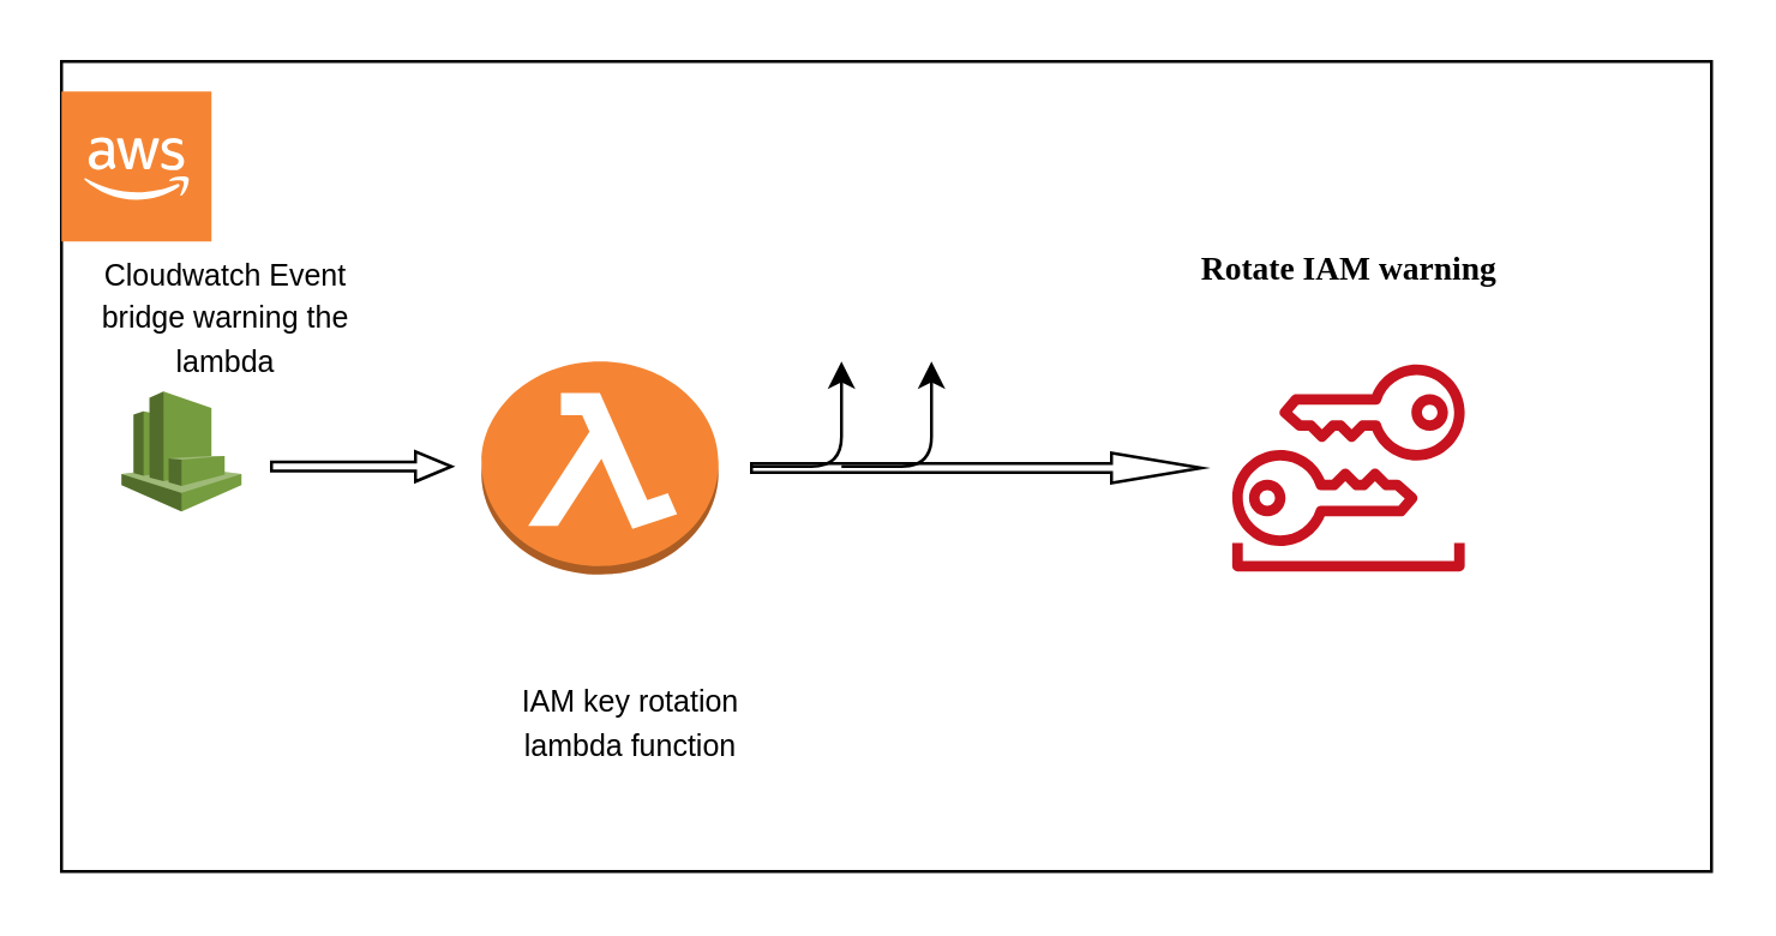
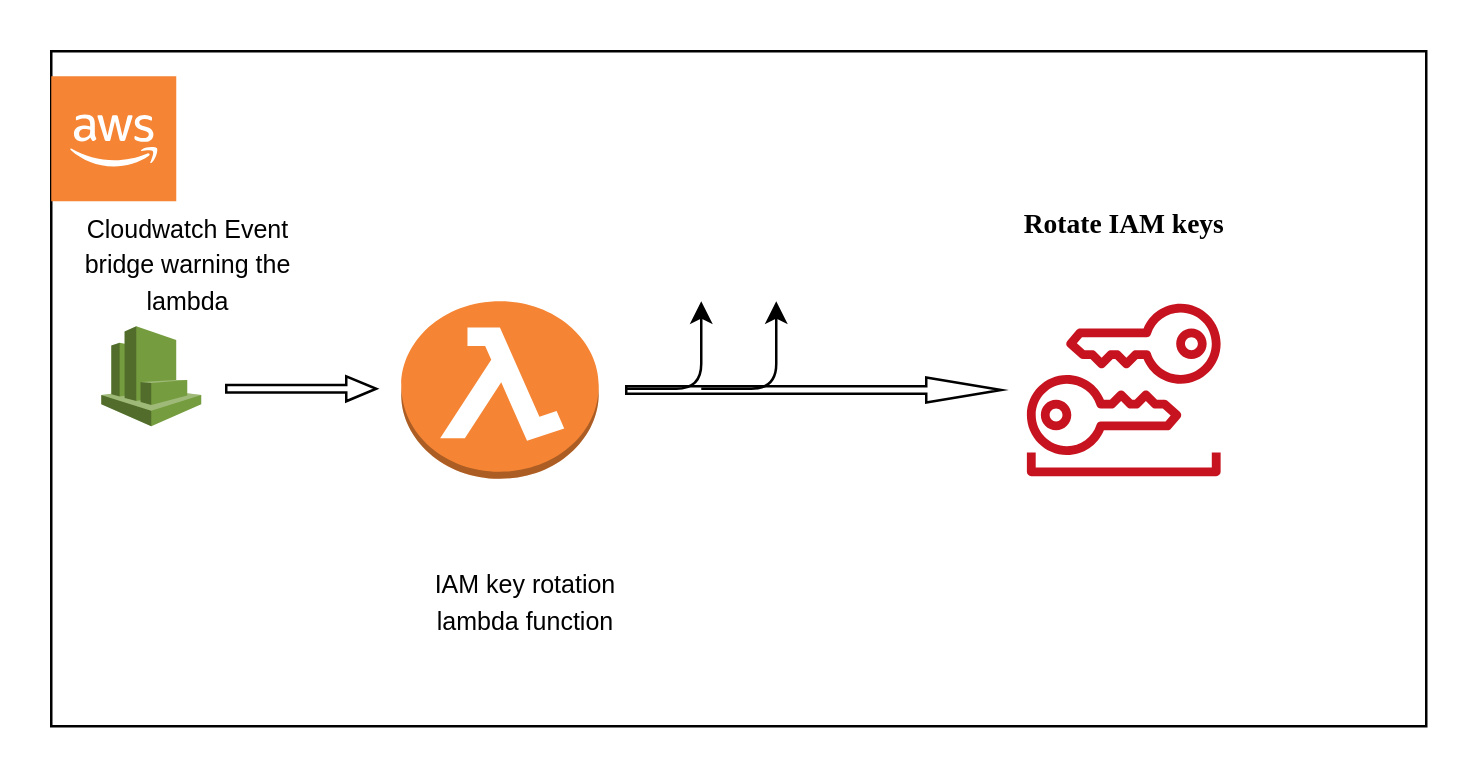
- <mxCell id="11" value="&lt;font style=&quot;font-size: 11px&quot; face=&quot;Verdana&quot;&gt;Rotate IAM warning&lt;/font&gt;" style="text;strokeColor=none;fillColor=none;html=1;fontSize=24;fontStyle=1;verticalAlign=middle;align=center;" vertex="1" parent="1"><mxGeometry x="399" y="65" width="100" height="40" as="geometry" /></mxCell>
+ <mxCell id="11" value="&lt;font style=&quot;font-size: 11px&quot; face=&quot;Verdana&quot;&gt;Rotate IAM keys&lt;/font&gt;" style="text;strokeColor=none;fillColor=none;html=1;fontSize=24;fontStyle=1;verticalAlign=middle;align=center;" vertex="1" parent="1"><mxGeometry x="399" y="65" width="100" height="40" as="geometry" /></mxCell>
